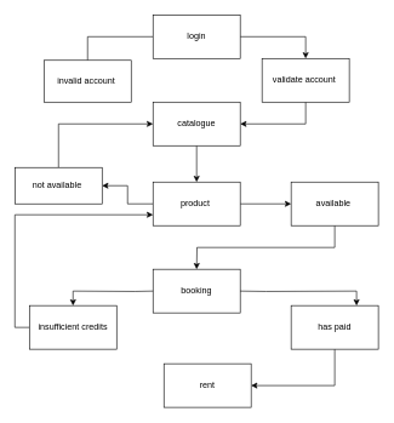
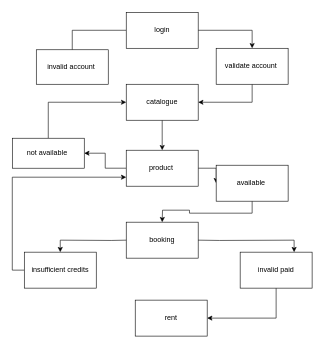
- <mxCell id="11" value="available&amp;nbsp;" style="rounded=0;whiteSpace=wrap;html=1;" vertex="1" parent="1"><mxGeometry x="400" y="250" width="120" height="60" as="geometry" /></mxCell>
+ <mxCell id="11" value="available&amp;nbsp;" style="rounded=0;whiteSpace=wrap;html=1;" vertex="1" parent="1"><mxGeometry x="360" y="275" width="120" height="60" as="geometry" /></mxCell>
- <mxCell id="20" value="has paid" style="rounded=0;whiteSpace=wrap;html=1;" vertex="1" parent="1"><mxGeometry x="400" y="420" width="120" height="60" as="geometry" /></mxCell>
+ <mxCell id="20" value="invalid paid" style="rounded=0;whiteSpace=wrap;html=1;" vertex="1" parent="1"><mxGeometry x="400" y="420" width="120" height="60" as="geometry" /></mxCell>
